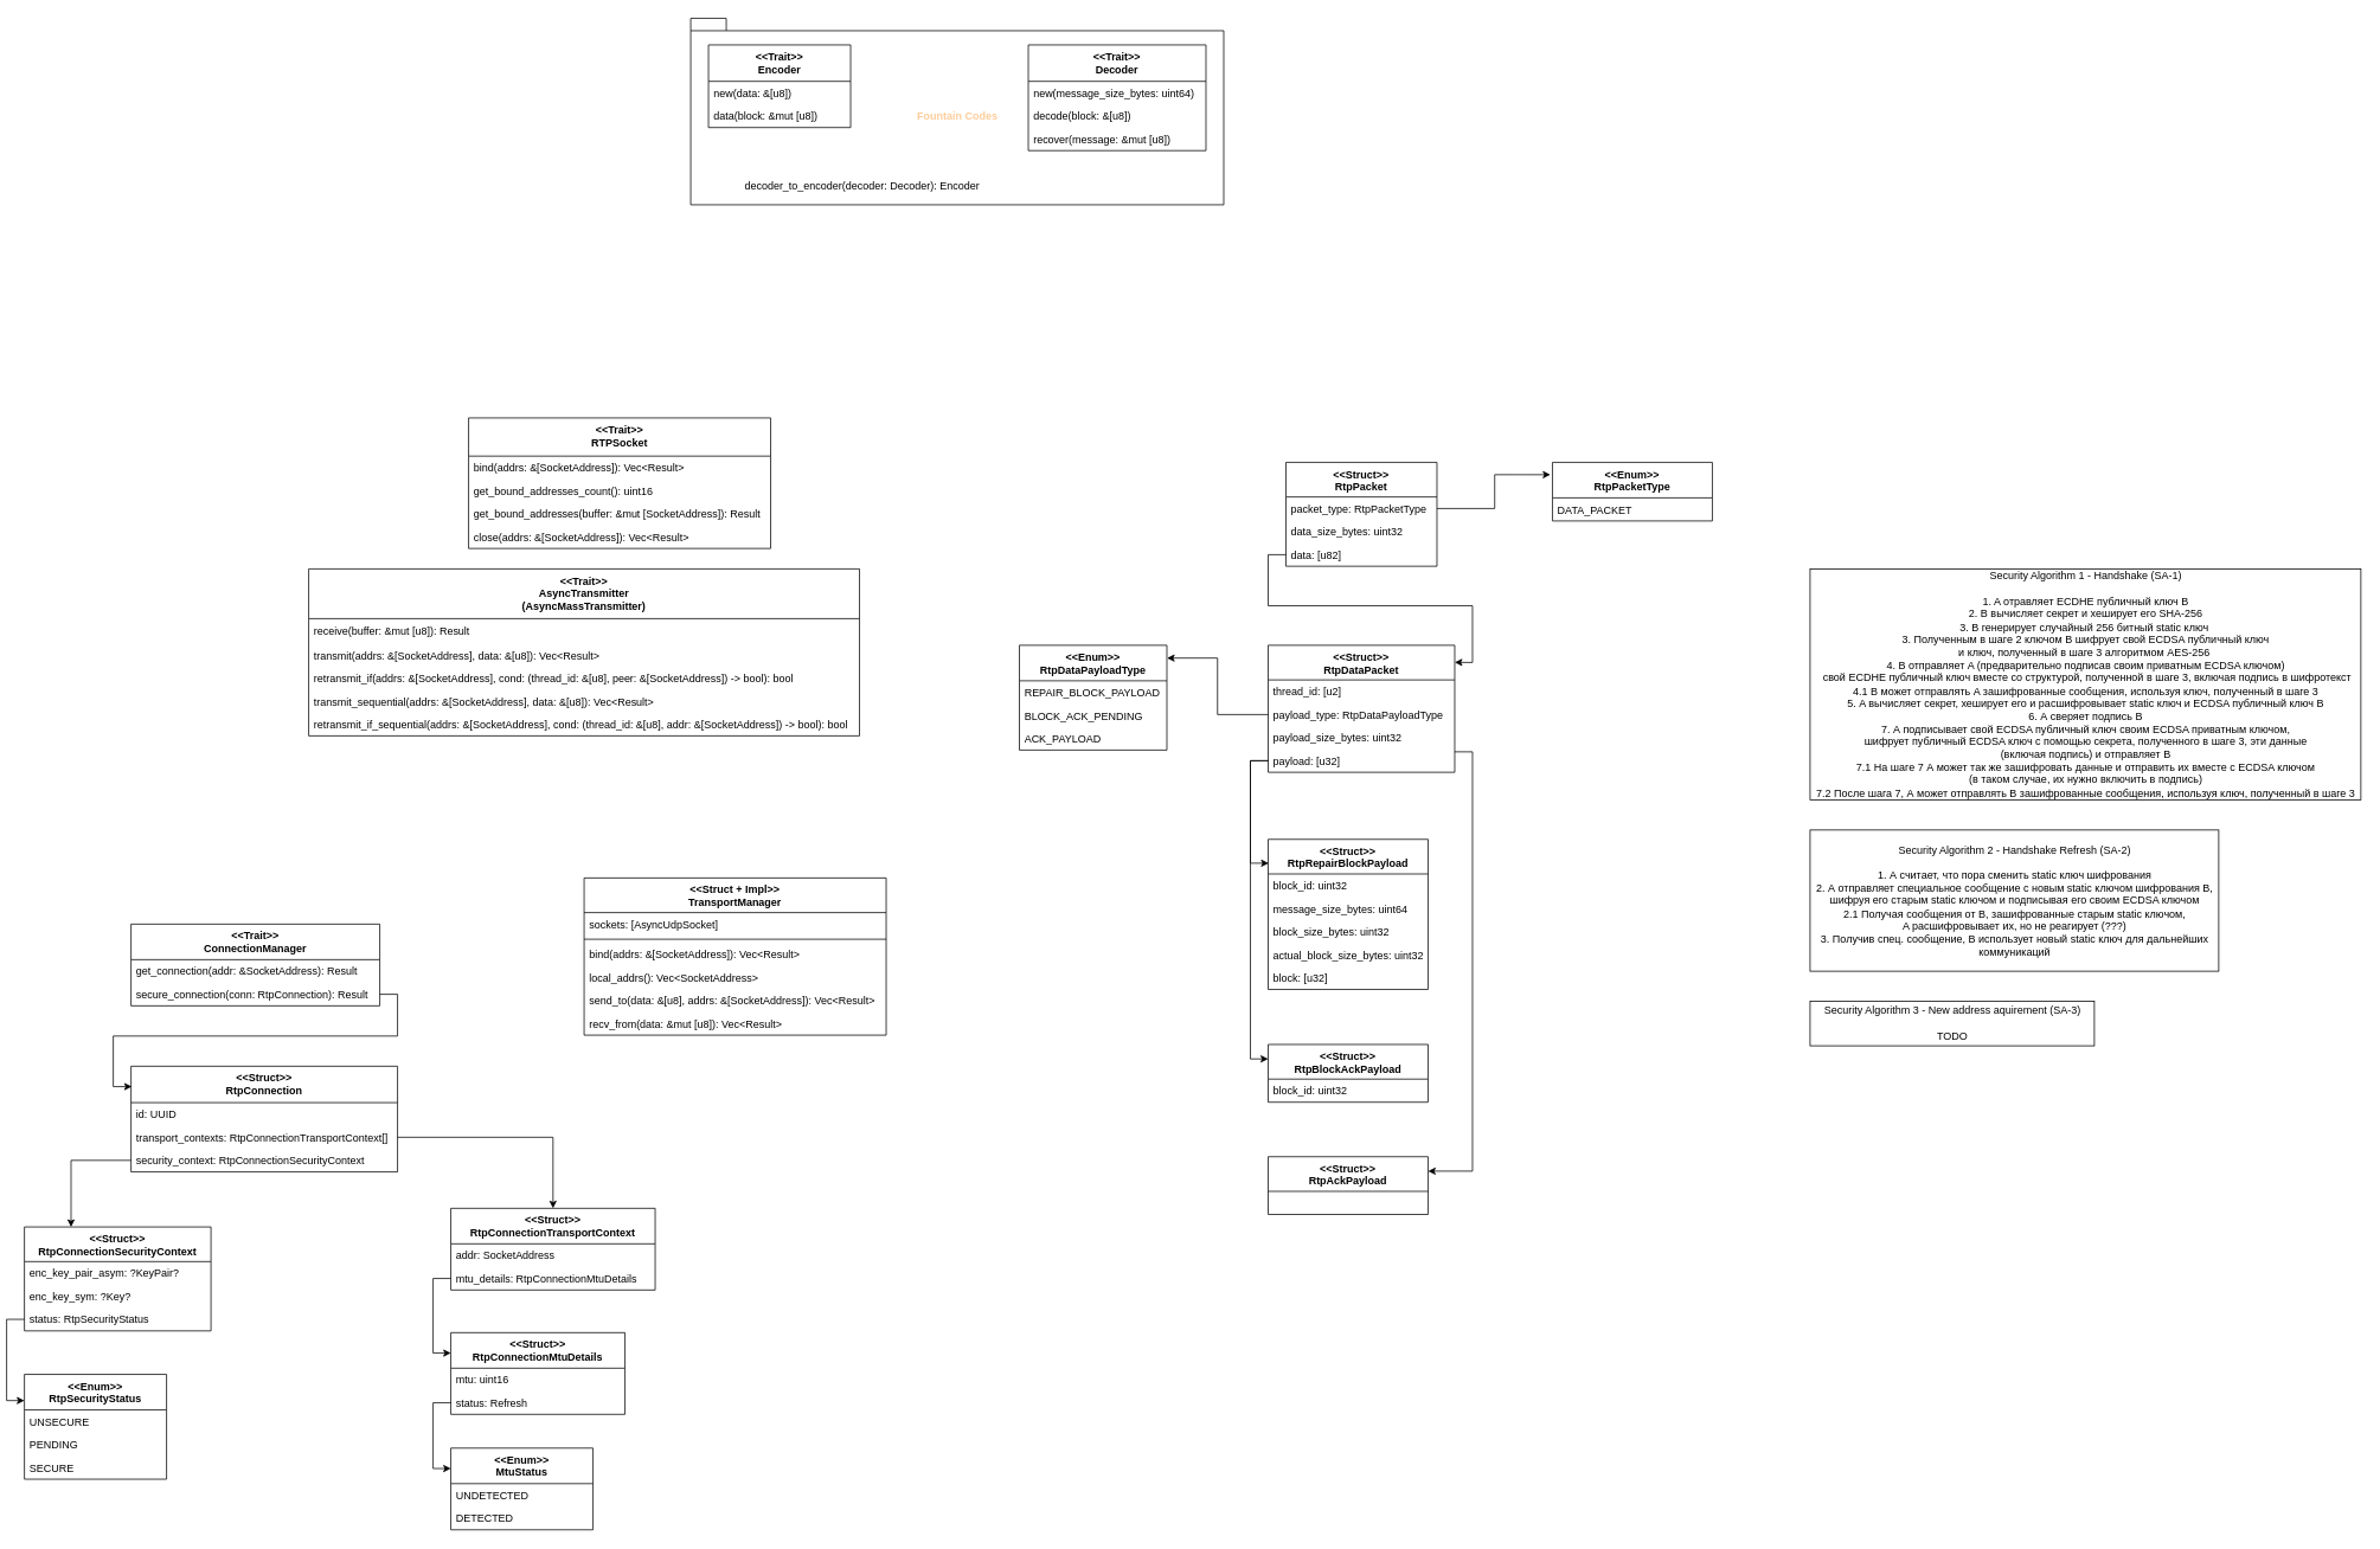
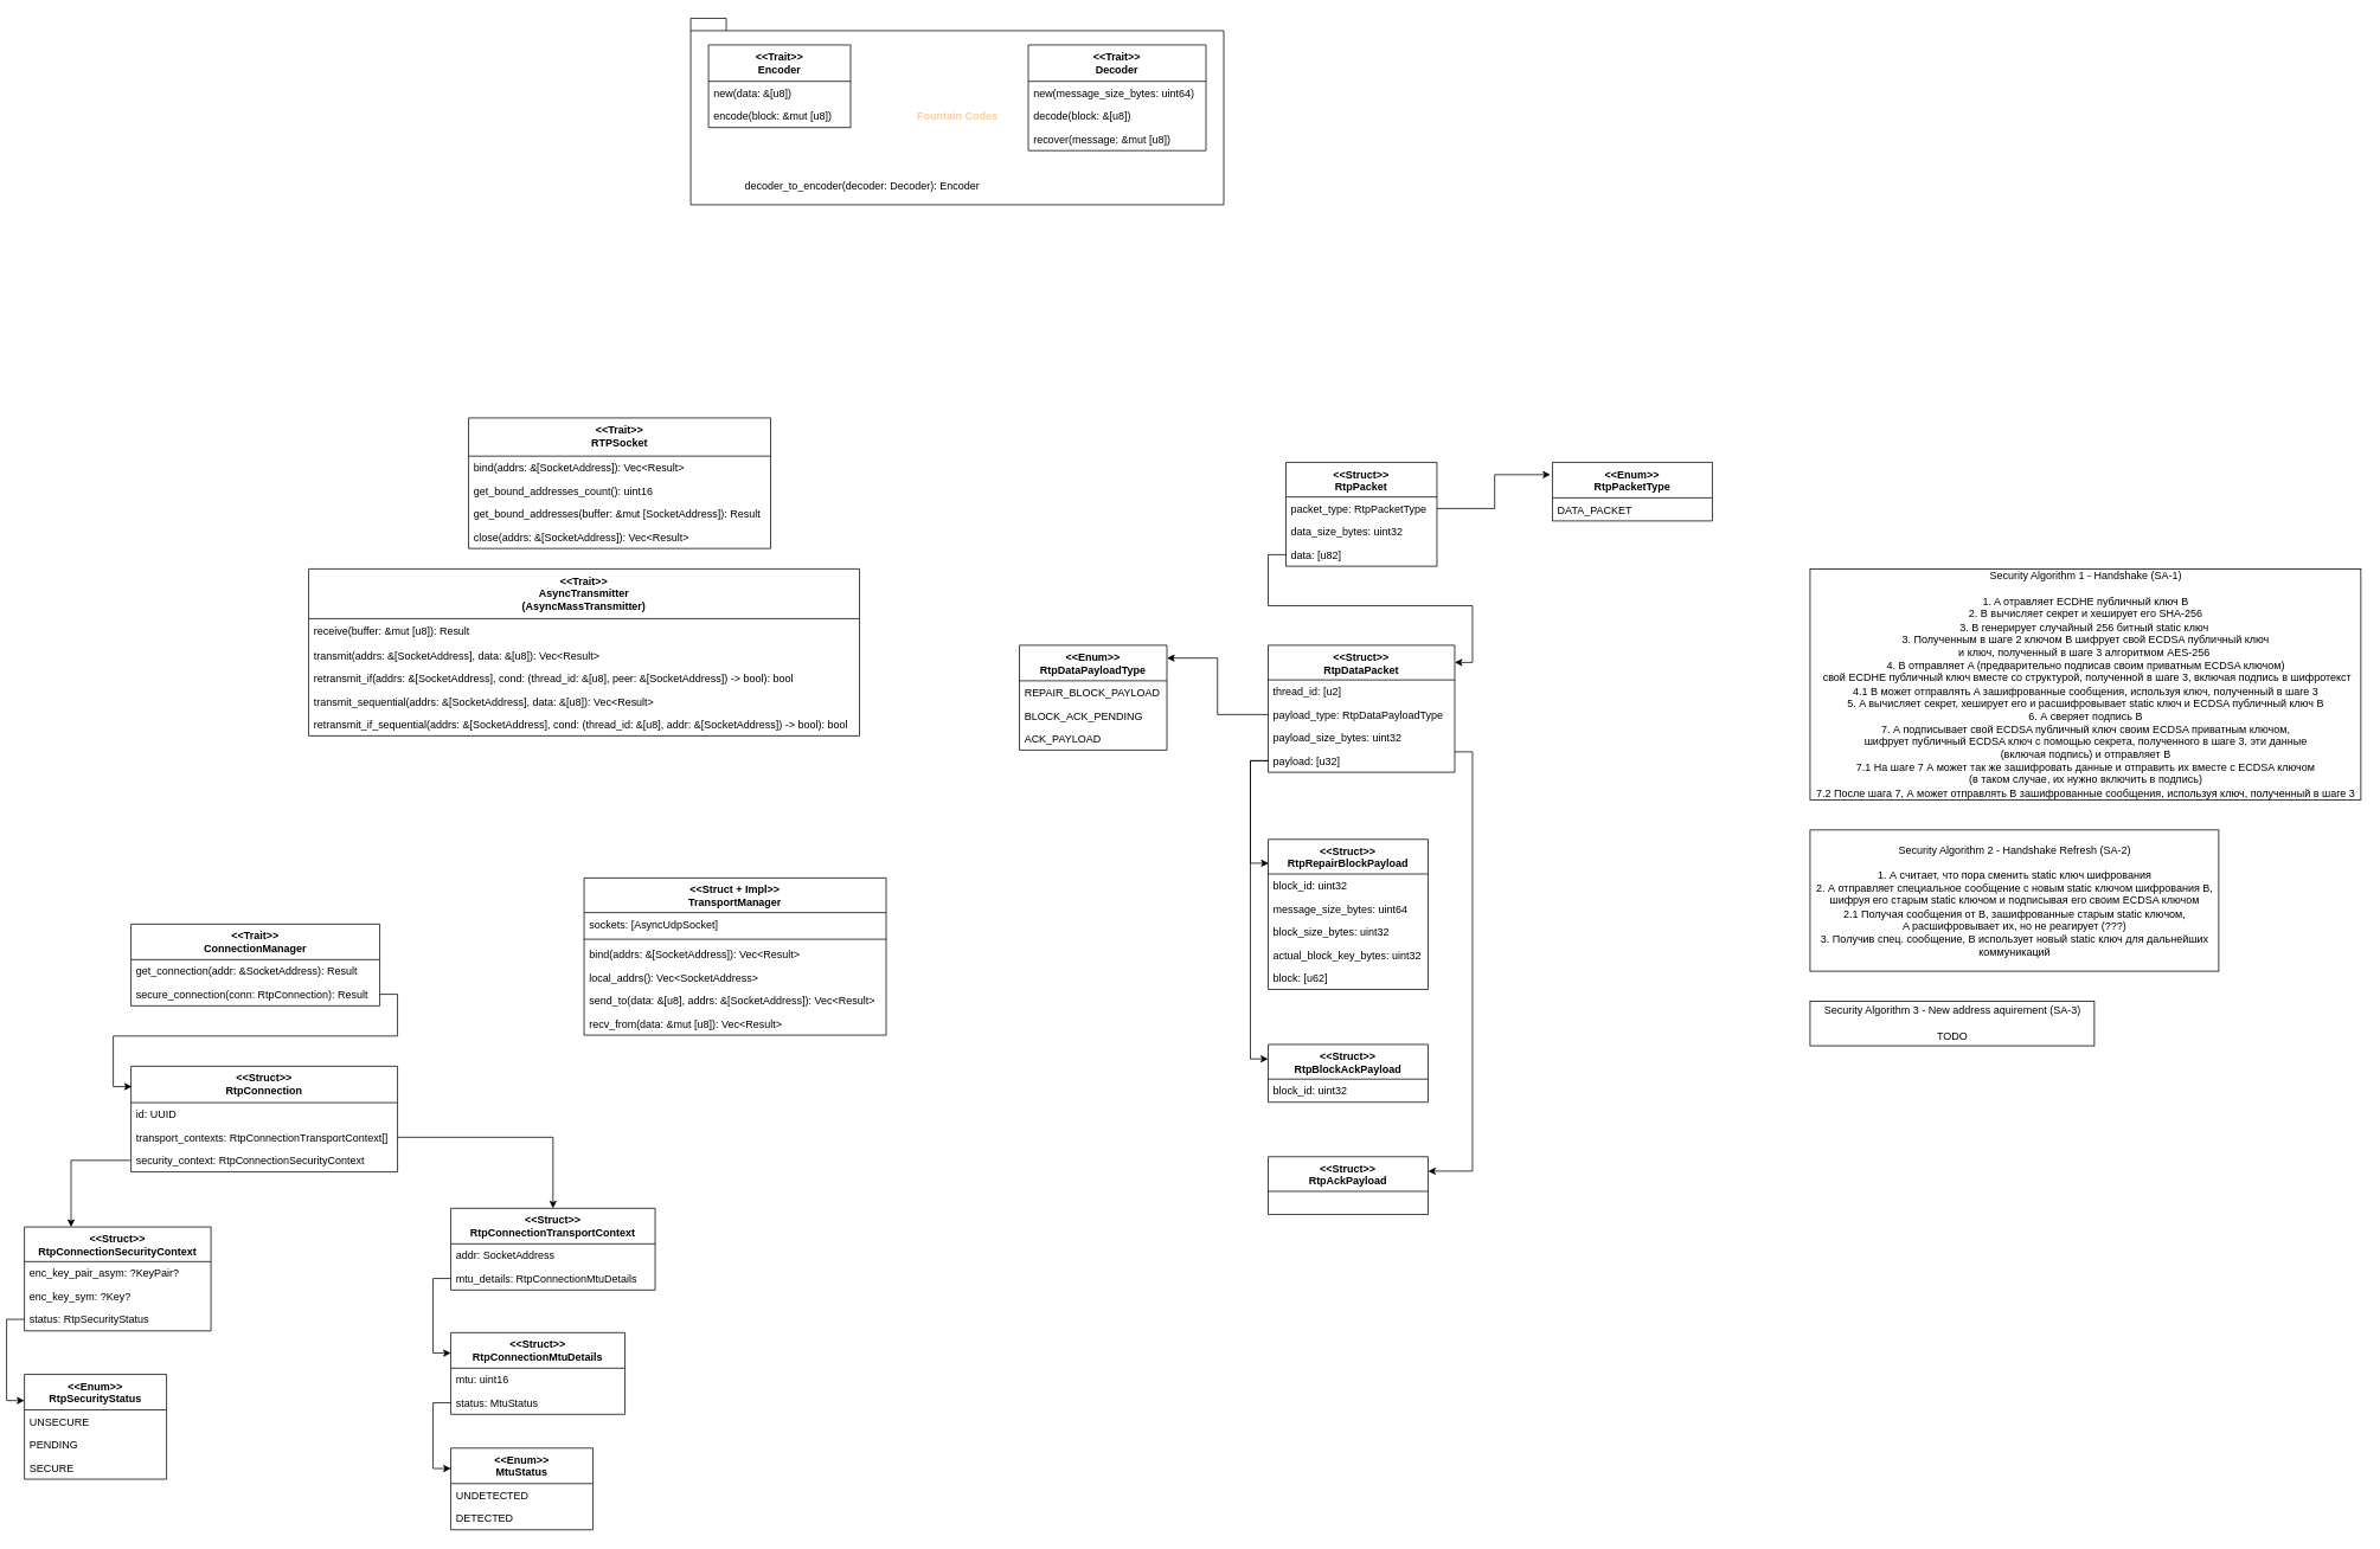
- <mxCell id="17" value="data(block: &amp;mut [u8])" style="text;strokeColor=none;fillColor=none;align=left;verticalAlign=top;spacingLeft=4;spacingRight=4;overflow=hidden;rotatable=0;points=[[0,0.5],[1,0.5]];portConstraint=eastwest;" vertex="1" parent="15"><mxGeometry y="67" width="160" height="26" as="geometry" /></mxCell>
+ <mxCell id="17" value="encode(block: &amp;mut [u8])" style="text;strokeColor=none;fillColor=none;align=left;verticalAlign=top;spacingLeft=4;spacingRight=4;overflow=hidden;rotatable=0;points=[[0,0.5],[1,0.5]];portConstraint=eastwest;" vertex="1" parent="15"><mxGeometry y="67" width="160" height="26" as="geometry" /></mxCell>
- <mxCell id="87" value="actual_block_size_bytes: uint32" style="text;strokeColor=none;fillColor=none;align=left;verticalAlign=top;spacingLeft=4;spacingRight=4;overflow=hidden;rotatable=0;points=[[0,0.5],[1,0.5]];portConstraint=eastwest;" vertex="1" parent="83"><mxGeometry y="117" width="180" height="26" as="geometry" /></mxCell>
+ <mxCell id="87" value="actual_block_key_bytes: uint32" style="text;strokeColor=none;fillColor=none;align=left;verticalAlign=top;spacingLeft=4;spacingRight=4;overflow=hidden;rotatable=0;points=[[0,0.5],[1,0.5]];portConstraint=eastwest;" vertex="1" parent="83"><mxGeometry y="117" width="180" height="26" as="geometry" /></mxCell>
- <mxCell id="88" value="block: [u32]" style="text;strokeColor=none;fillColor=none;align=left;verticalAlign=top;spacingLeft=4;spacingRight=4;overflow=hidden;rotatable=0;points=[[0,0.5],[1,0.5]];portConstraint=eastwest;" vertex="1" parent="83"><mxGeometry y="143" width="180" height="26" as="geometry" /></mxCell>
+ <mxCell id="88" value="block: [u62]" style="text;strokeColor=none;fillColor=none;align=left;verticalAlign=top;spacingLeft=4;spacingRight=4;overflow=hidden;rotatable=0;points=[[0,0.5],[1,0.5]];portConstraint=eastwest;" vertex="1" parent="83"><mxGeometry y="143" width="180" height="26" as="geometry" /></mxCell>
- <mxCell id="36" value="status: Refresh" style="text;strokeColor=none;fillColor=none;align=left;verticalAlign=top;spacingLeft=4;spacingRight=4;overflow=hidden;rotatable=0;points=[[0,0.5],[1,0.5]];portConstraint=eastwest;" vertex="1" parent="34"><mxGeometry y="66" width="196" height="26" as="geometry" /></mxCell>
+ <mxCell id="36" value="status: MtuStatus" style="text;strokeColor=none;fillColor=none;align=left;verticalAlign=top;spacingLeft=4;spacingRight=4;overflow=hidden;rotatable=0;points=[[0,0.5],[1,0.5]];portConstraint=eastwest;" vertex="1" parent="34"><mxGeometry y="66" width="196" height="26" as="geometry" /></mxCell>
